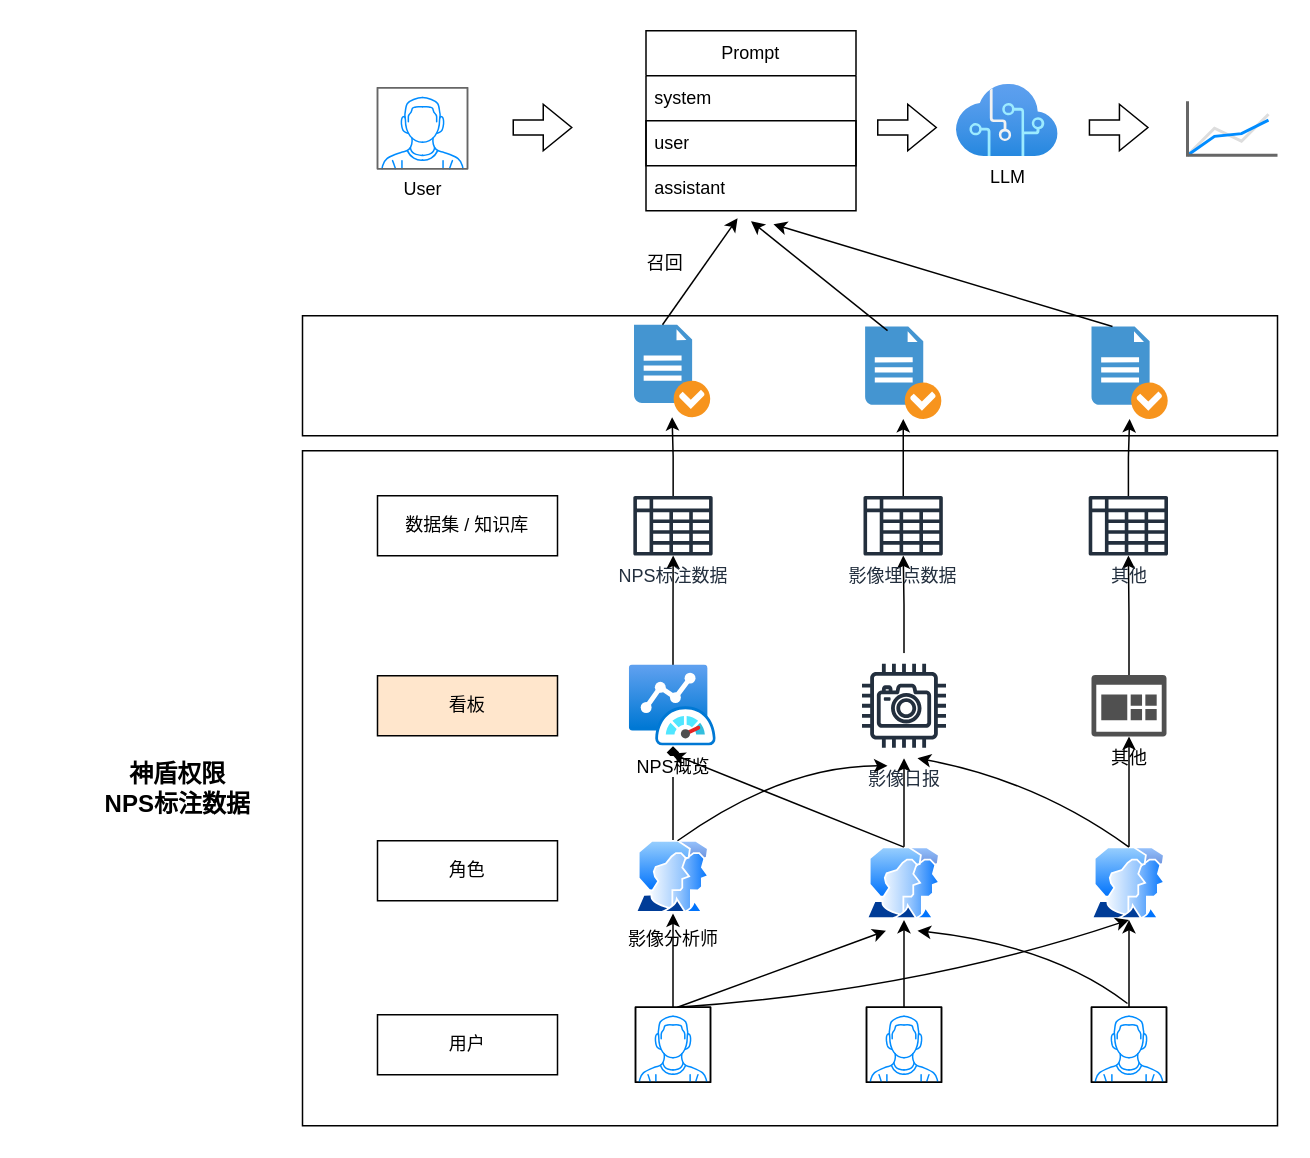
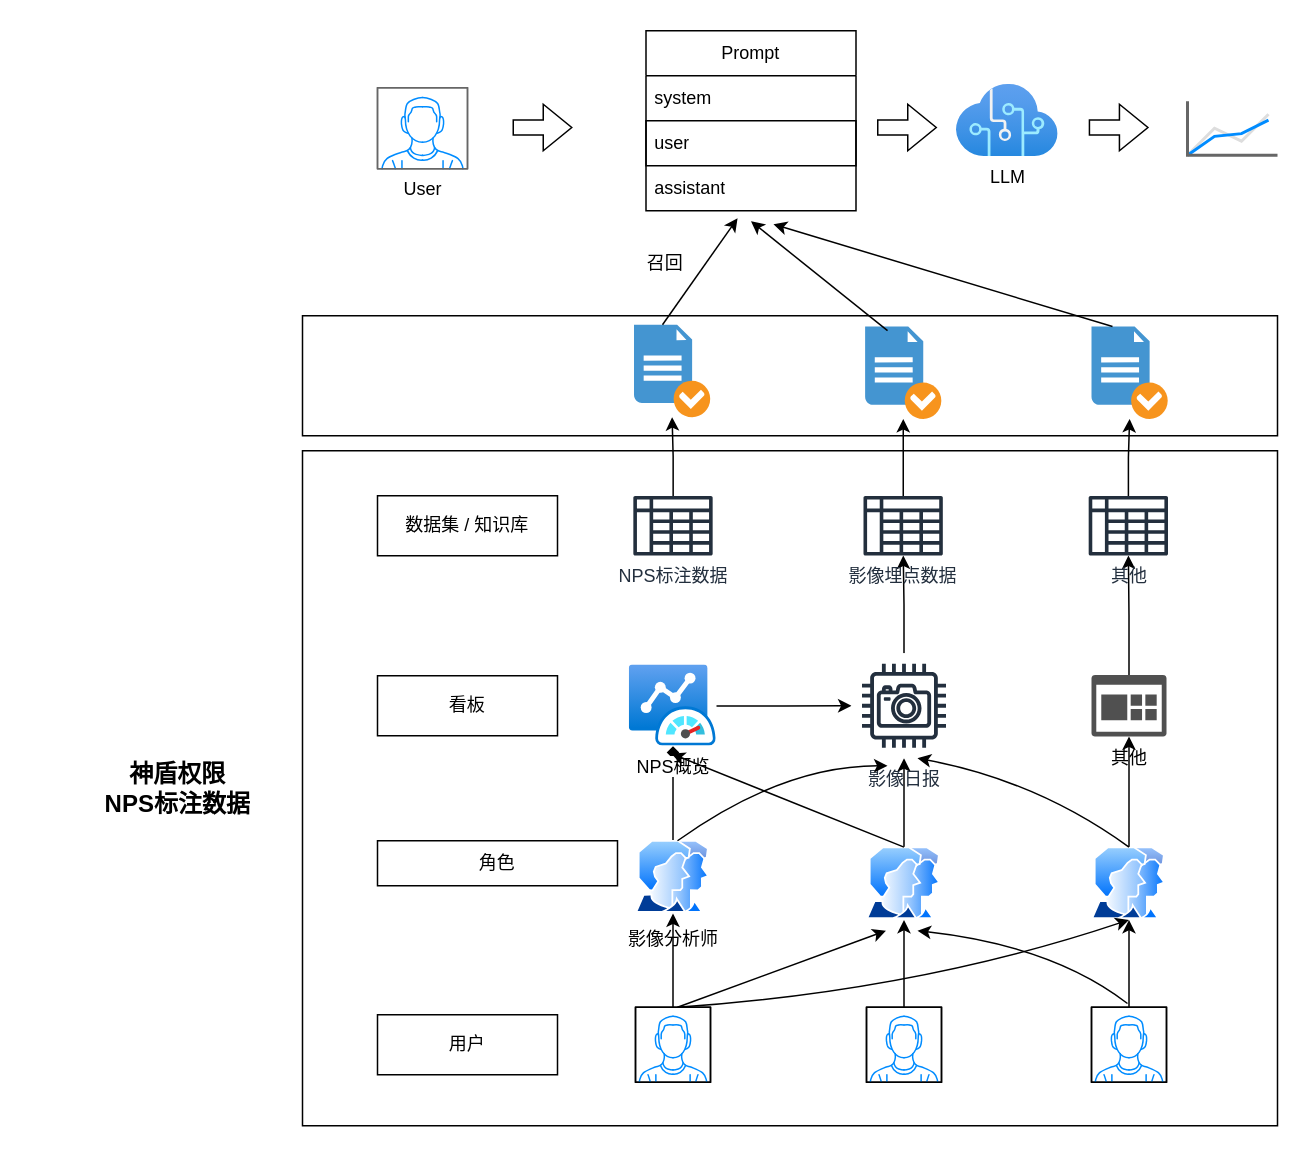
- <mxCell id="13" value="" style="edgeStyle=orthogonalEdgeStyle;rounded=0;orthogonalLoop=1;jettySize=auto;html=1;" edge="1" parent="1" source="14" target="21"><mxGeometry relative="1" as="geometry" /></mxCell>
+ <mxCell id="13" value="" style="edgeStyle=orthogonalEdgeStyle;rounded=0;orthogonalLoop=1;jettySize=auto;html=1;" edge="1" parent="1" source="14" target="18"><mxGeometry relative="1" as="geometry" /></mxCell>
- <mxCell id="11" value="看板" style="rounded=0;whiteSpace=wrap;html=1;fillColor=#ffe6cc;" vertex="1" parent="1"><mxGeometry x="251" y="450" width="120" height="40" as="geometry" /></mxCell>
+ <mxCell id="11" value="看板" style="rounded=0;whiteSpace=wrap;html=1;" vertex="1" parent="1"><mxGeometry x="251" y="450" width="120" height="40" as="geometry" /></mxCell>
- <mxCell id="12" value="角色" style="rounded=0;whiteSpace=wrap;html=1;" vertex="1" parent="1"><mxGeometry x="251" y="560" width="120" height="40" as="geometry" /></mxCell>
+ <mxCell id="12" value="角色" style="rounded=0;whiteSpace=wrap;html=1;" vertex="1" parent="1"><mxGeometry x="251" y="560" width="160" height="30" as="geometry" /></mxCell>
